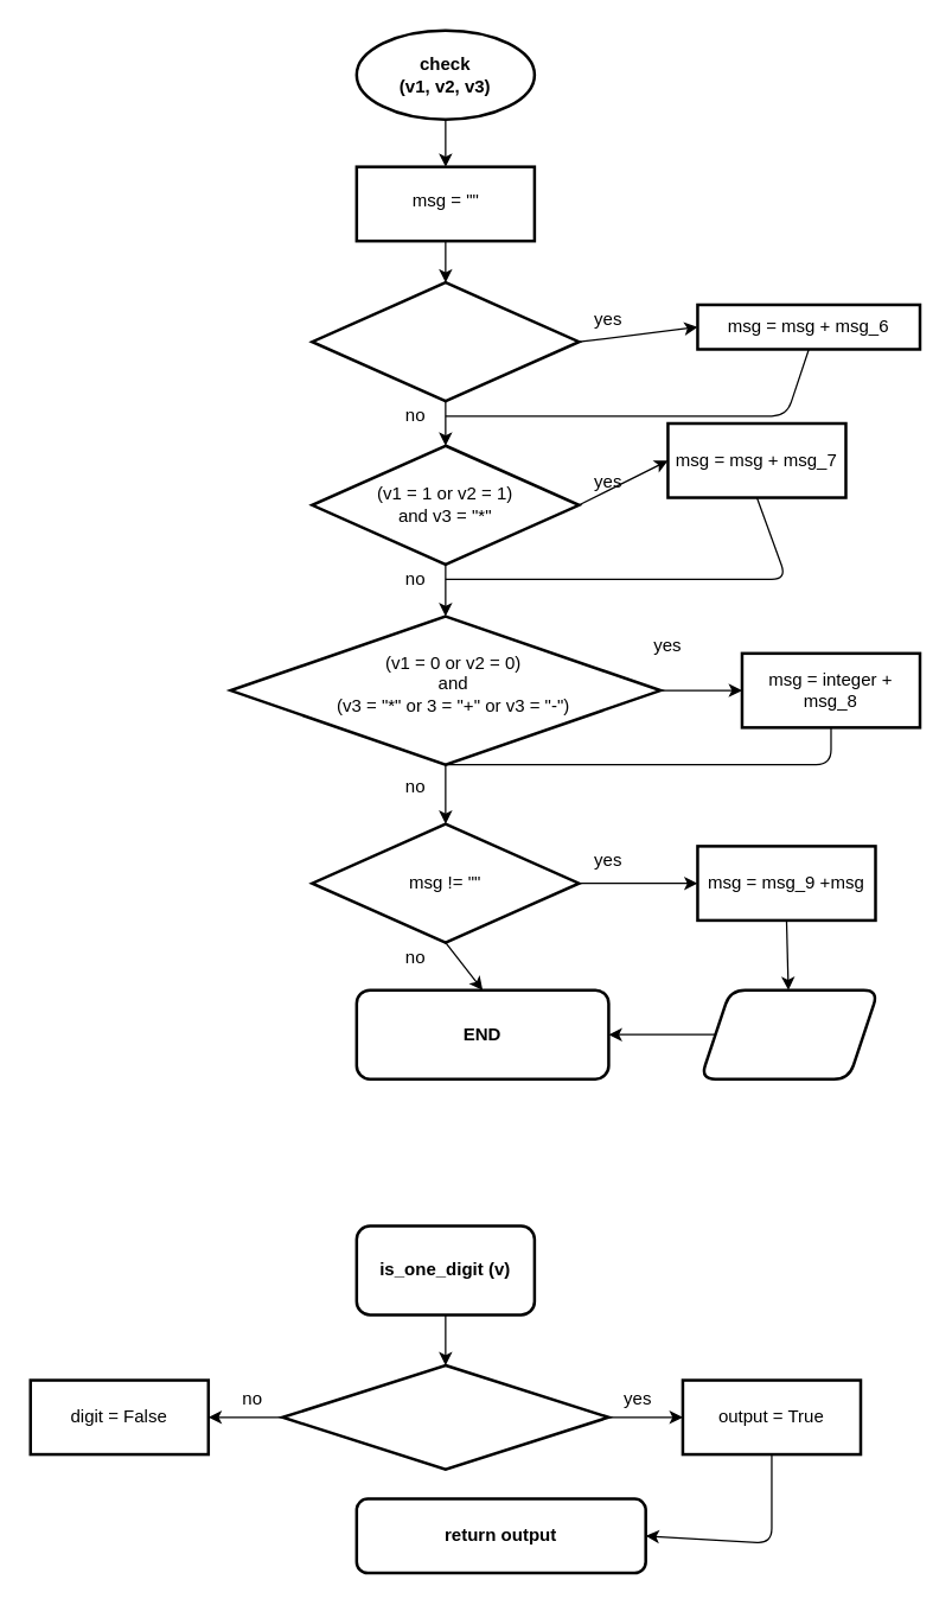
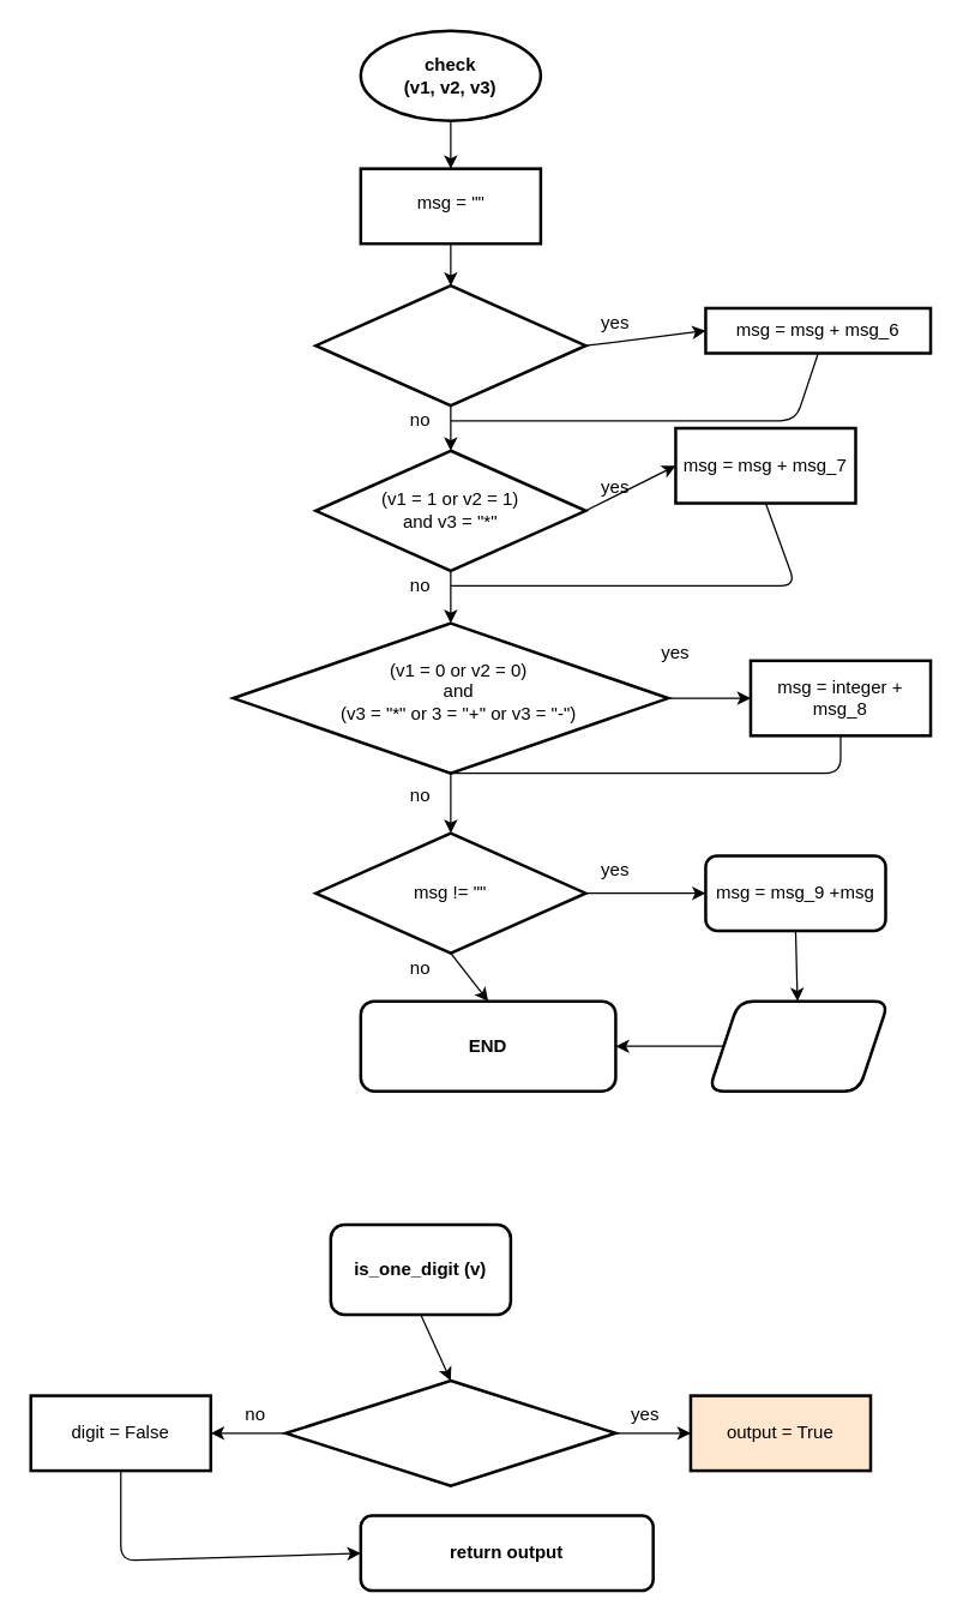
- <mxCell id="20" value="msg = msg_9 +msg" style="rounded=0;whiteSpace=wrap;html=1;strokeWidth=2;" vertex="1" parent="1"><mxGeometry x="470" y="570" width="120" height="50" as="geometry" /></mxCell>
+ <mxCell id="20" value="msg = msg_9 +msg" style="whiteSpace=wrap;html=1;strokeWidth=2;rounded=1;" vertex="1" parent="1"><mxGeometry x="470" y="570" width="120" height="50" as="geometry" /></mxCell>
- <mxCell id="47" value="&lt;b&gt;is_one_digit (v)&lt;br&gt;&lt;/b&gt;" style="rounded=1;whiteSpace=wrap;html=1;strokeWidth=2;" vertex="1" parent="1"><mxGeometry x="240" y="826" width="120" height="60" as="geometry" /></mxCell>
+ <mxCell id="47" value="&lt;b&gt;is_one_digit (v)&lt;br&gt;&lt;/b&gt;" style="rounded=1;whiteSpace=wrap;html=1;strokeWidth=2;" vertex="1" parent="1"><mxGeometry x="220" y="816" width="120" height="60" as="geometry" /></mxCell>
- <mxCell id="53" value="output = True" style="rounded=0;whiteSpace=wrap;html=1;strokeWidth=2;" vertex="1" parent="1"><mxGeometry x="460" y="930" width="120" height="50" as="geometry" /></mxCell>
+ <mxCell id="53" value="output = True" style="rounded=0;whiteSpace=wrap;html=1;strokeWidth=2;fillColor=#ffe6cc;" vertex="1" parent="1"><mxGeometry x="460" y="930" width="120" height="50" as="geometry" /></mxCell>
+ <mxCell id="59" value="" style="endArrow=classic;html=1;exitX=0.5;exitY=1;exitDx=0;exitDy=0;entryX=0;entryY=0.5;entryDx=0;entryDy=0;" edge="1" parent="1" source="52" target="54"><mxGeometry width="50" height="50" relative="1" as="geometry"><mxPoint x="210" y="1000" as="sourcePoint" /><mxPoint x="260" y="950" as="targetPoint" /><Array as="points"><mxPoint x="80" y="1040" /></Array></mxGeometry></mxCell>
- <mxCell id="58" value="" style="endArrow=classic;html=1;exitX=0.5;exitY=1;exitDx=0;exitDy=0;entryX=1;entryY=0.5;entryDx=0;entryDy=0;" edge="1" parent="1" source="53" target="54"><mxGeometry width="50" height="50" relative="1" as="geometry"><mxPoint x="210" y="1000" as="sourcePoint" /><mxPoint x="260" y="950" as="targetPoint" /><Array as="points"><mxPoint x="520" y="1040" /></Array></mxGeometry></mxCell>
